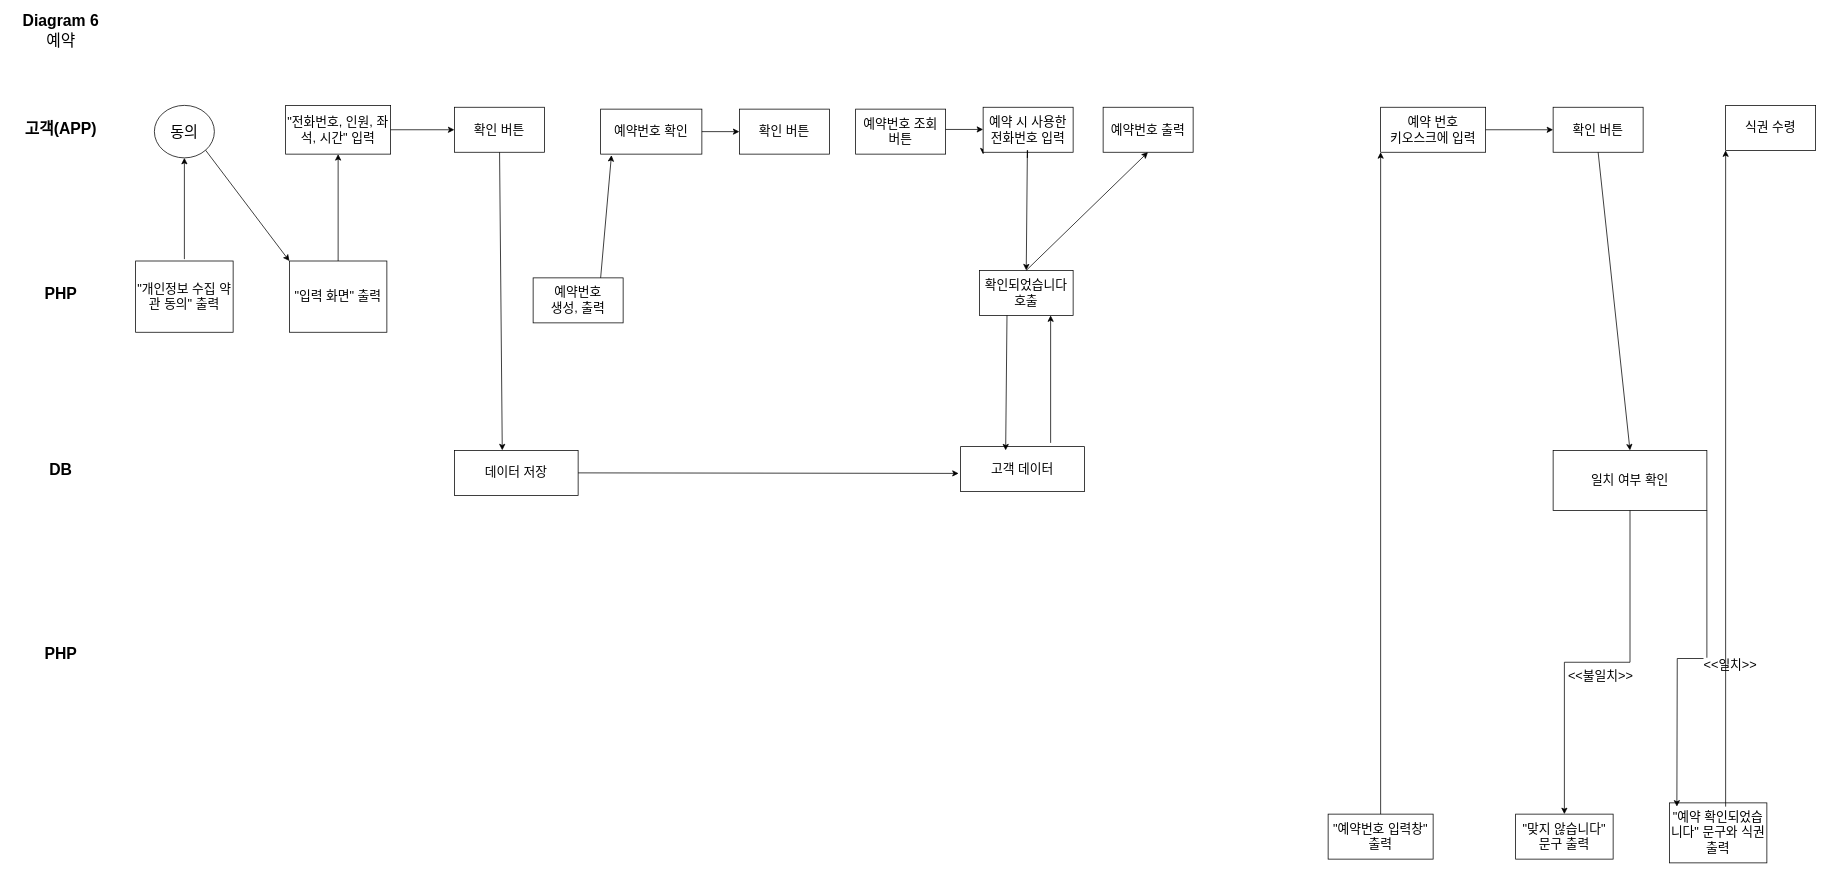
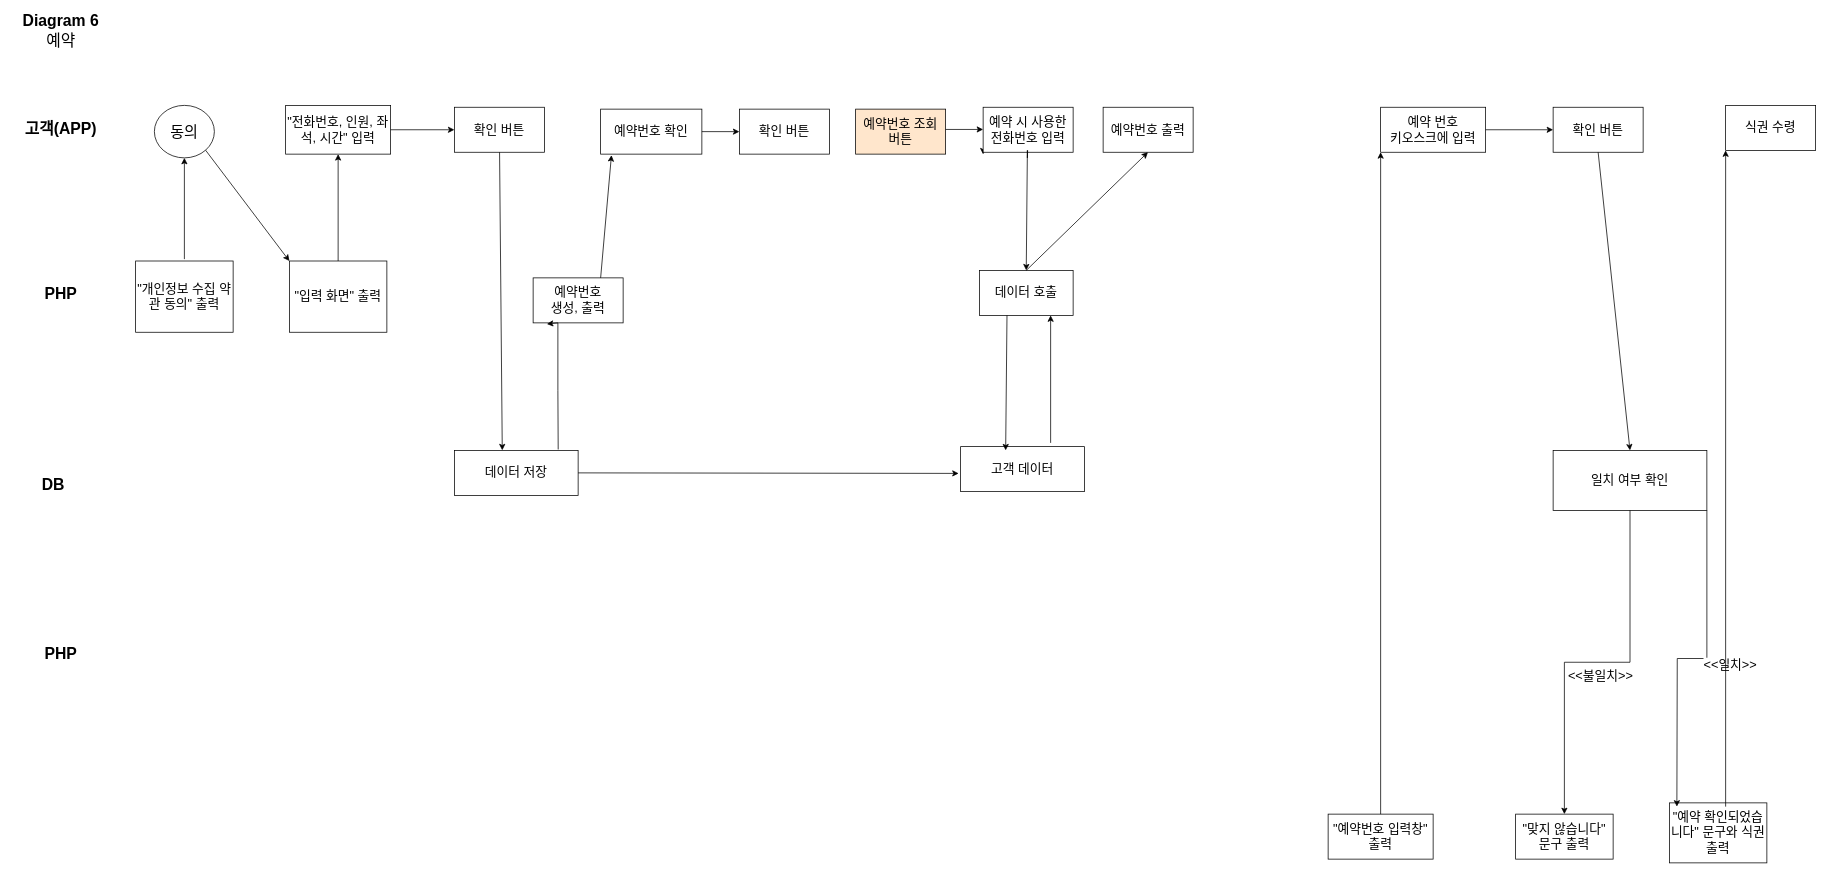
- <mxCell id="39" value="예약번호 조회&lt;br&gt;버튼" style="rounded=0;whiteSpace=wrap;html=1;fontSize=17;" parent="1" vertex="1"><mxGeometry x="1140" y="145" width="120" height="60" as="geometry" /></mxCell>
+ <mxCell id="39" value="예약번호 조회&lt;br&gt;버튼" style="rounded=0;whiteSpace=wrap;html=1;fontSize=17;fillColor=#ffe6cc;" parent="1" vertex="1"><mxGeometry x="1140" y="145" width="120" height="60" as="geometry" /></mxCell>
- <mxCell id="43" value="확인되었습니다 호출" style="rounded=0;whiteSpace=wrap;html=1;fontSize=17;" parent="1" vertex="1"><mxGeometry x="1305" y="360" width="125" height="60" as="geometry" /></mxCell>
+ <mxCell id="43" value="데이터 호출" style="rounded=0;whiteSpace=wrap;html=1;fontSize=17;" parent="1" vertex="1"><mxGeometry x="1305" y="360" width="125" height="60" as="geometry" /></mxCell>
+ <mxCell id="18" value="" style="endArrow=classic;html=1;rounded=0;fontSize=17;exitX=0.839;exitY=-0.02;exitDx=0;exitDy=0;entryX=0.153;entryY=1.026;entryDx=0;entryDy=0;exitPerimeter=0;entryPerimeter=0;" parent="1" source="14" target="17" edge="1"><mxGeometry width="50" height="50" relative="1" as="geometry"><mxPoint x="725" y="575" as="sourcePoint" /><mxPoint x="775" y="525" as="targetPoint" /><Array as="points"><mxPoint x="743" y="520" /><mxPoint x="743" y="430" /></Array></mxGeometry></mxCell>
- <mxCell id="4" value="&lt;span style=&quot;font-size: 21px&quot;&gt;&lt;b&gt;DB&lt;/b&gt;&lt;/span&gt;" style="text;html=1;align=center;verticalAlign=middle;resizable=0;points=[];autosize=1;strokeColor=none;fillColor=none;fontSize=13;" parent="1" vertex="1"><mxGeometry x="55" y="615" width="50" height="20" as="geometry" /></mxCell>
+ <mxCell id="4" value="&lt;span style=&quot;font-size: 21px&quot;&gt;&lt;b&gt;DB&lt;/b&gt;&lt;/span&gt;" style="text;html=1;align=center;verticalAlign=middle;resizable=0;points=[];autosize=1;strokeColor=none;fillColor=none;fontSize=13;" parent="1" vertex="1"><mxGeometry x="45" y="635" width="50" height="20" as="geometry" /></mxCell>
